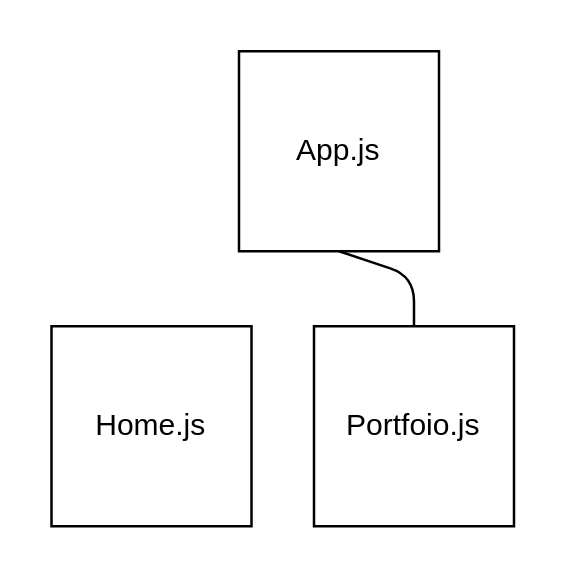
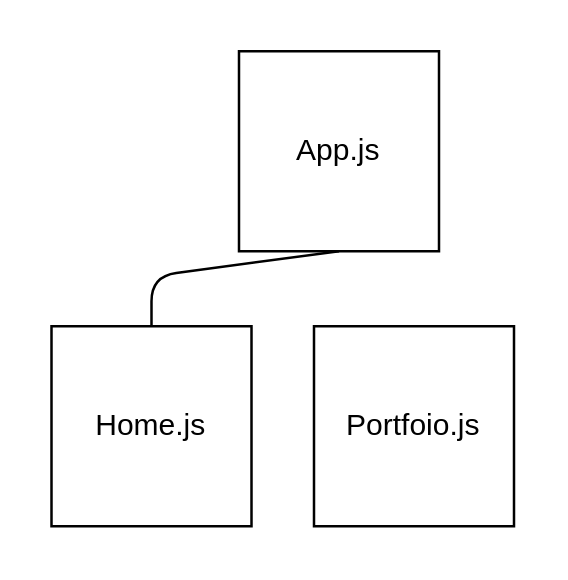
+ <mxCell id="5" value="" style="endArrow=none;html=1;entryX=0.5;entryY=1;entryDx=0;entryDy=0;exitX=0.5;exitY=0;exitDx=0;exitDy=0;" edge="1" parent="1" source="3" target="2"><mxGeometry width="50" height="50" relative="1" as="geometry"><mxPoint x="110" y="250" as="sourcePoint" /><mxPoint x="160" y="200" as="targetPoint" /><Array as="points"><mxPoint x="60" y="110" /></Array></mxGeometry></mxCell>
- <mxCell id="6" value="" style="endArrow=none;html=1;entryX=0.5;entryY=1;entryDx=0;entryDy=0;exitX=0.5;exitY=0;exitDx=0;exitDy=0;" edge="1" parent="1" source="4" target="2"><mxGeometry width="50" height="50" relative="1" as="geometry"><mxPoint x="70" y="140" as="sourcePoint" /><mxPoint x="120" y="110" as="targetPoint" /><Array as="points"><mxPoint x="165" y="110" /></Array></mxGeometry></mxCell>
